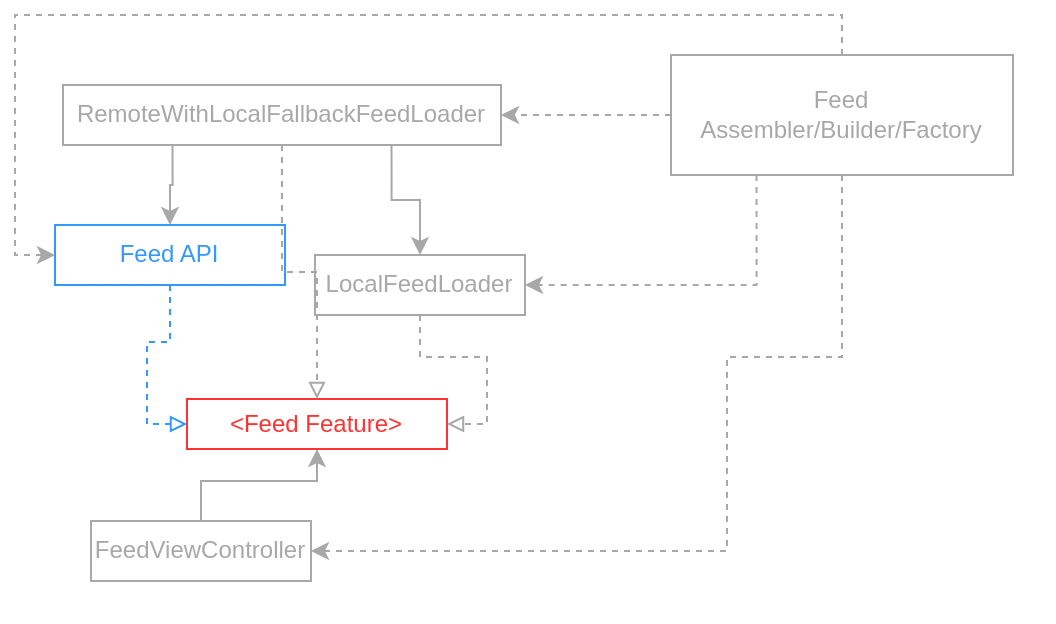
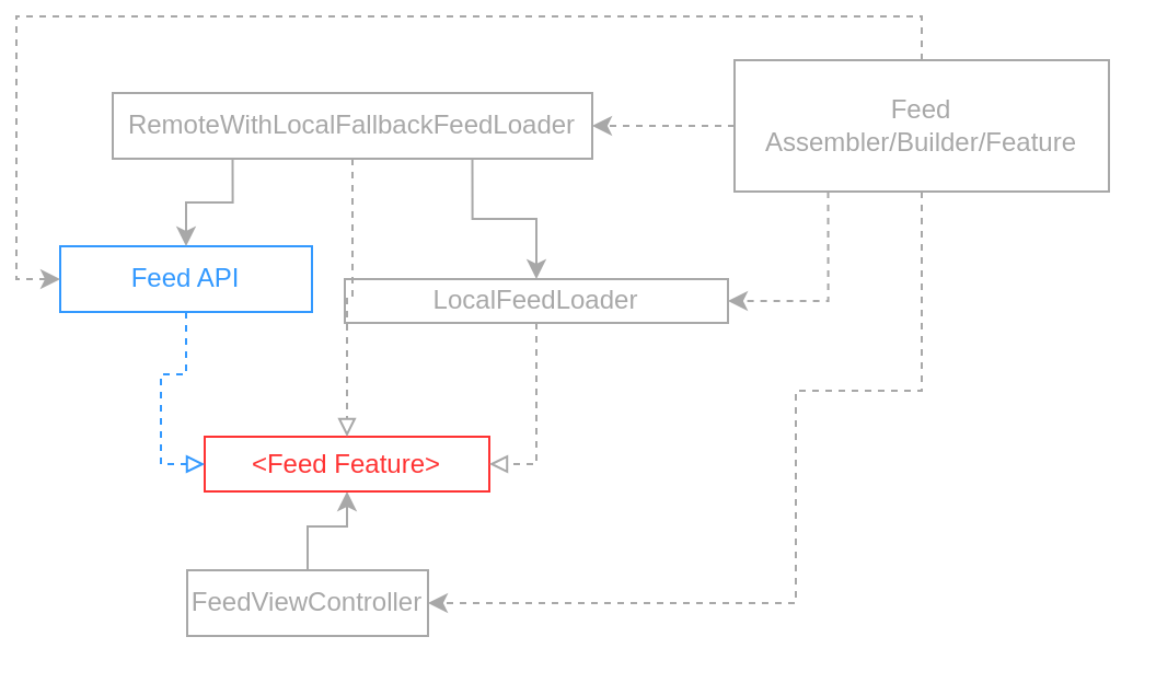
- <mxCell id="12" value="RemoteWithLocalFallbackFeedLoader" style="rounded=0;whiteSpace=wrap;html=1;fillColor=#f5f5f5;strokeColor=#A8A8A8;fontColor=#A8A8A8;fillOpacity=0;" parent="1" vertex="1"><mxGeometry x="24" y="35" width="219" height="30" as="geometry" /></mxCell>
+ <mxCell id="12" value="RemoteWithLocalFallbackFeedLoader" style="rounded=0;whiteSpace=wrap;html=1;fillColor=#f5f5f5;strokeColor=#A8A8A8;fontColor=#A8A8A8;fillOpacity=0;" parent="1" vertex="1"><mxGeometry x="44" y="35" width="219" height="30" as="geometry" /></mxCell>
- <mxCell id="17" value="Feed&lt;br&gt;Assembler/Builder/Factory" style="rounded=0;whiteSpace=wrap;html=1;fillColor=#f5f5f5;strokeColor=#A8A8A8;fontColor=#A8A8A8;fillOpacity=0;" parent="1" vertex="1"><mxGeometry x="328" y="20" width="171" height="60" as="geometry" /></mxCell>
+ <mxCell id="17" value="Feed&lt;br&gt;Assembler/Builder/Feature" style="rounded=0;whiteSpace=wrap;html=1;fillColor=#f5f5f5;strokeColor=#A8A8A8;fontColor=#A8A8A8;fillOpacity=0;" parent="1" vertex="1"><mxGeometry x="328" y="20" width="171" height="60" as="geometry" /></mxCell>
- <mxCell id="8" value="LocalFeedLoader" style="rounded=0;whiteSpace=wrap;html=1;fillColor=#f5f5f5;strokeColor=#A8A8A8;fontColor=#A8A8A8;fillOpacity=0;" parent="1" vertex="1"><mxGeometry x="150" y="120" width="105" height="30" as="geometry" /></mxCell>
+ <mxCell id="8" value="LocalFeedLoader" style="rounded=0;whiteSpace=wrap;html=1;fillColor=#f5f5f5;strokeColor=#A8A8A8;fontColor=#A8A8A8;fillOpacity=0;" parent="1" vertex="1"><mxGeometry x="150" y="120" width="175" height="20" as="geometry" /></mxCell>
- <mxCell id="3" value="FeedViewController" style="rounded=0;whiteSpace=wrap;html=1;fillColor=#f5f5f5;strokeColor=#A8A8A8;fontColor=#A8A8A8;fillOpacity=0;" parent="1" vertex="1"><mxGeometry x="38" y="253" width="110" height="30" as="geometry" /></mxCell>
+ <mxCell id="3" value="FeedViewController" style="rounded=0;whiteSpace=wrap;html=1;fillColor=#f5f5f5;strokeColor=#A8A8A8;fontColor=#A8A8A8;fillOpacity=0;" parent="1" vertex="1"><mxGeometry x="78" y="253" width="110" height="30" as="geometry" /></mxCell>
